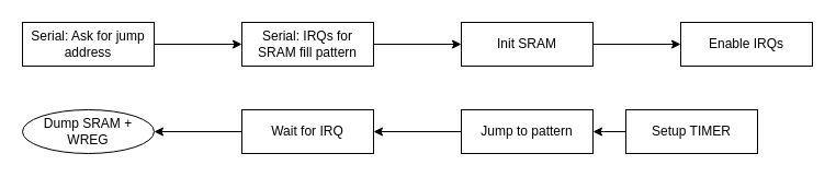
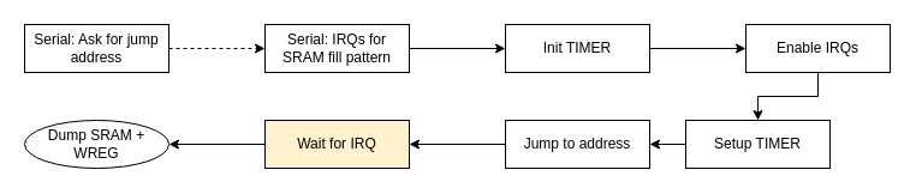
- <mxCell id="12" value="" style="edgeStyle=orthogonalEdgeStyle;rounded=0;orthogonalLoop=1;jettySize=auto;" parent="1" source="13" target="3" edge="1"><mxGeometry relative="1" as="geometry" /></mxCell>
+ <mxCell id="12" value="" style="edgeStyle=orthogonalEdgeStyle;rounded=0;orthogonalLoop=1;jettySize=auto;dashed=1;" parent="1" source="13" target="3" edge="1"><mxGeometry relative="1" as="geometry" /></mxCell>
- <mxCell id="7" value="Init SRAM" style="rounded=0;fontSize=12;glass=0;strokeWidth=1;shadow=0;whiteSpace=wrap;" parent="1" vertex="1"><mxGeometry x="420" y="20" width="120" height="40" as="geometry" /></mxCell>
+ <mxCell id="7" value="Init TIMER" style="rounded=0;fontSize=12;glass=0;strokeWidth=1;shadow=0;whiteSpace=wrap;" parent="1" vertex="1"><mxGeometry x="420" y="20" width="120" height="40" as="geometry" /></mxCell>
+ <mxCell id="8" value="" style="edgeStyle=orthogonalEdgeStyle;rounded=0;orthogonalLoop=1;jettySize=auto;entryX=0.5;entryY=0;entryDx=0;entryDy=0;" parent="1" source="9" target="11" edge="1"><mxGeometry relative="1" as="geometry"><mxPoint x="340" y="120" as="targetPoint" /><Array as="points" /></mxGeometry></mxCell>
- <mxCell id="16" value="Wait for IRQ" style="rounded=0;fontSize=12;glass=0;strokeWidth=1;shadow=0;whiteSpace=wrap;" parent="1" vertex="1"><mxGeometry x="220" y="100" width="120" height="40" as="geometry" /></mxCell>
+ <mxCell id="16" value="Wait for IRQ" style="rounded=0;fontSize=12;glass=0;strokeWidth=1;shadow=0;whiteSpace=wrap;fillColor=#fff2cc;" parent="1" vertex="1"><mxGeometry x="220" y="100" width="120" height="40" as="geometry" /></mxCell>
- <mxCell id="5" value="Jump to pattern" style="rounded=0;fontSize=12;glass=0;strokeWidth=1;shadow=0;whiteSpace=wrap;" parent="1" vertex="1"><mxGeometry x="420" y="100" width="120" height="40" as="geometry" /></mxCell>
+ <mxCell id="5" value="Jump to address" style="rounded=0;fontSize=12;glass=0;strokeWidth=1;shadow=0;whiteSpace=wrap;" parent="1" vertex="1"><mxGeometry x="420" y="100" width="120" height="40" as="geometry" /></mxCell>
